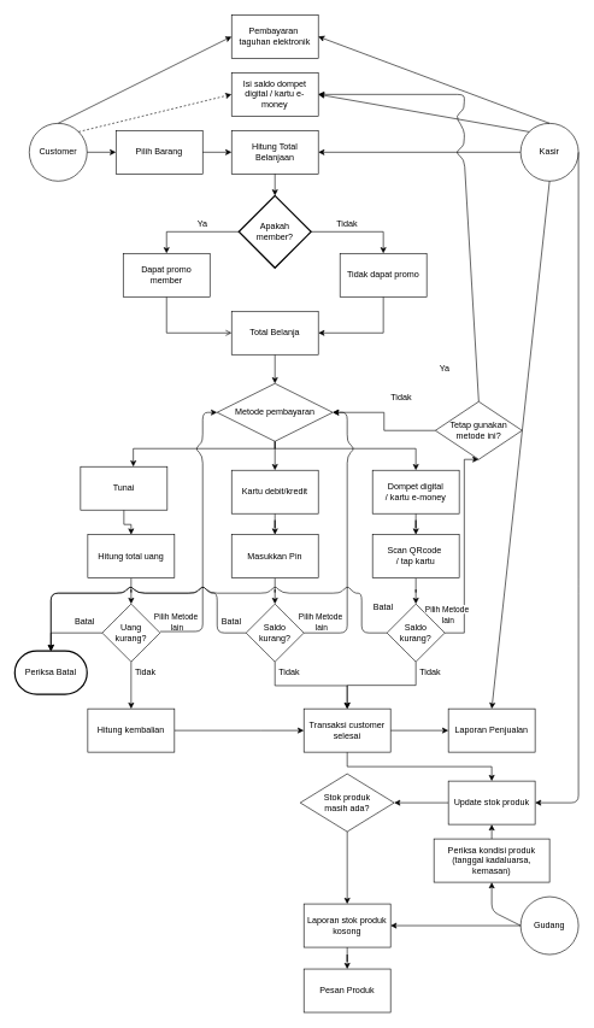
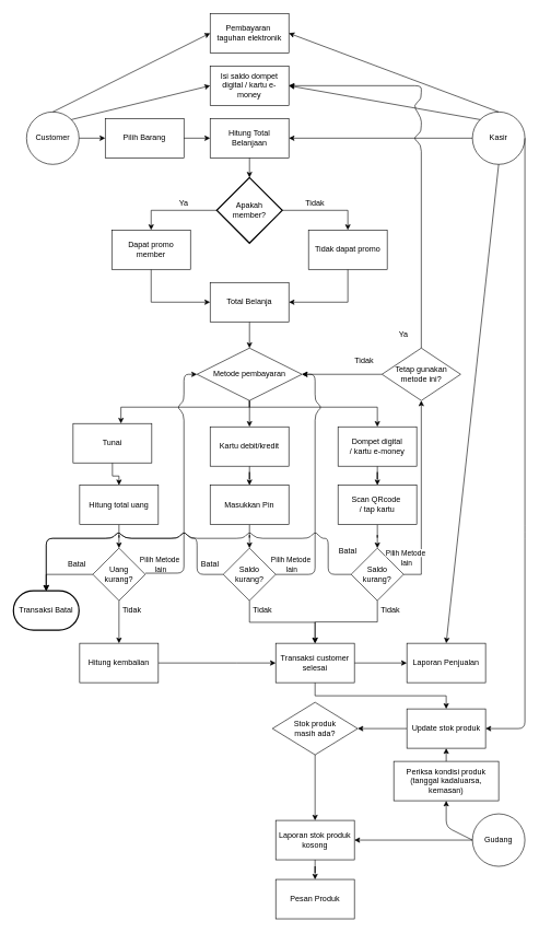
- <mxCell id="42" value="" style="endArrow=classic;html=1;entryX=0;entryY=0.5;entryDx=0;entryDy=0;exitX=1;exitY=0;exitDx=0;exitDy=0;dashed=1;" edge="1" parent="1" source="2" target="41"><mxGeometry width="50" height="50" relative="1" as="geometry"><mxPoint x="180" y="135" as="sourcePoint" /><mxPoint x="230" y="85" as="targetPoint" /></mxGeometry></mxCell>
+ <mxCell id="42" value="" style="endArrow=classic;html=1;entryX=0;entryY=0.5;entryDx=0;entryDy=0;exitX=1;exitY=0;exitDx=0;exitDy=0;" edge="1" parent="1" source="2" target="41"><mxGeometry width="50" height="50" relative="1" as="geometry"><mxPoint x="180" y="135" as="sourcePoint" /><mxPoint x="230" y="85" as="targetPoint" /></mxGeometry></mxCell>
- <mxCell id="13" value="" style="edgeStyle=orthogonalEdgeStyle;rounded=0;orthogonalLoop=1;jettySize=auto;html=1;entryX=0;entryY=0.5;entryDx=0;entryDy=0;endArrow=open;" edge="1" parent="1" source="14" target="18"><mxGeometry relative="1" as="geometry"><mxPoint x="230" y="490" as="targetPoint" /><Array as="points"><mxPoint x="230" y="460" /></Array></mxGeometry></mxCell>
+ <mxCell id="13" value="" style="edgeStyle=orthogonalEdgeStyle;rounded=0;orthogonalLoop=1;jettySize=auto;html=1;entryX=0;entryY=0.5;entryDx=0;entryDy=0;" edge="1" parent="1" source="14" target="18"><mxGeometry relative="1" as="geometry"><mxPoint x="230" y="490" as="targetPoint" /><Array as="points"><mxPoint x="230" y="460" /></Array></mxGeometry></mxCell>
- <mxCell id="56" value="Tetap gunakan metode ini?" style="rhombus;whiteSpace=wrap;html=1;" vertex="1" parent="1"><mxGeometry x="602" y="555" width="120" height="80" as="geometry" /></mxCell>
+ <mxCell id="56" value="Tetap gunakan metode ini?" style="rhombus;whiteSpace=wrap;html=1;" vertex="1" parent="1"><mxGeometry x="582" y="530" width="120" height="80" as="geometry" /></mxCell>
- <mxCell id="67" value="Periksa Batal" style="strokeWidth=2;html=1;shape=mxgraph.flowchart.terminator;whiteSpace=wrap;" vertex="1" parent="1"><mxGeometry x="20" y="900" width="100" height="60" as="geometry" /></mxCell>
+ <mxCell id="67" value="Transaksi Batal" style="strokeWidth=2;html=1;shape=mxgraph.flowchart.terminator;whiteSpace=wrap;" vertex="1" parent="1"><mxGeometry x="20" y="900" width="100" height="60" as="geometry" /></mxCell>
